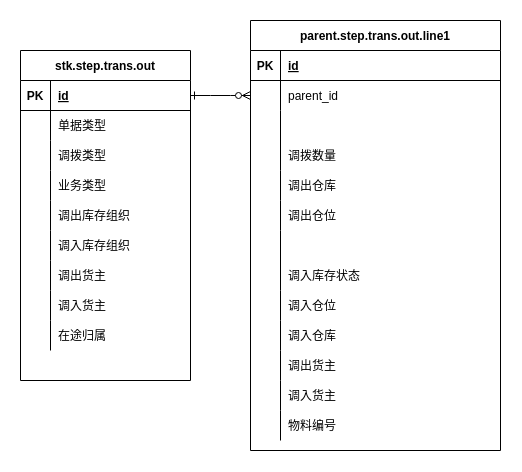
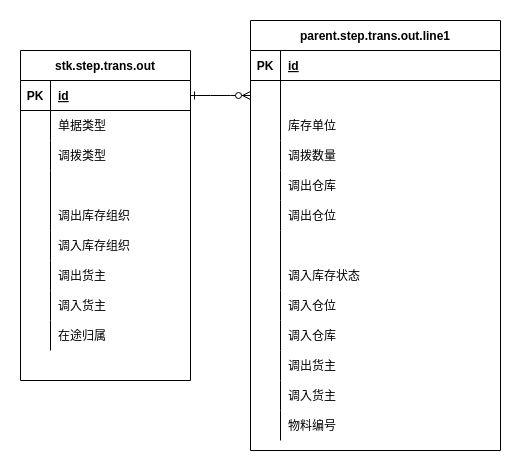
- <mxCell id="9" value="parent_id" style="shape=partialRectangle;overflow=hidden;connectable=0;fillColor=none;top=0;left=0;bottom=0;right=0;align=left;spacingLeft=6;" parent="7" vertex="1"><mxGeometry x="30" width="220" height="30" as="geometry" /></mxCell>
+ <mxCell id="12" value="库存单位" style="shape=partialRectangle;overflow=hidden;connectable=0;fillColor=none;top=0;left=0;bottom=0;right=0;align=left;spacingLeft=6;" parent="10" vertex="1"><mxGeometry x="30" width="220" height="30" as="geometry" /></mxCell>
- <mxCell id="54" value="业务类型" style="shape=partialRectangle;overflow=hidden;connectable=0;fillColor=none;top=0;left=0;bottom=0;right=0;align=left;spacingLeft=6;" parent="52" vertex="1"><mxGeometry x="30" width="140" height="30" as="geometry" /></mxCell>
